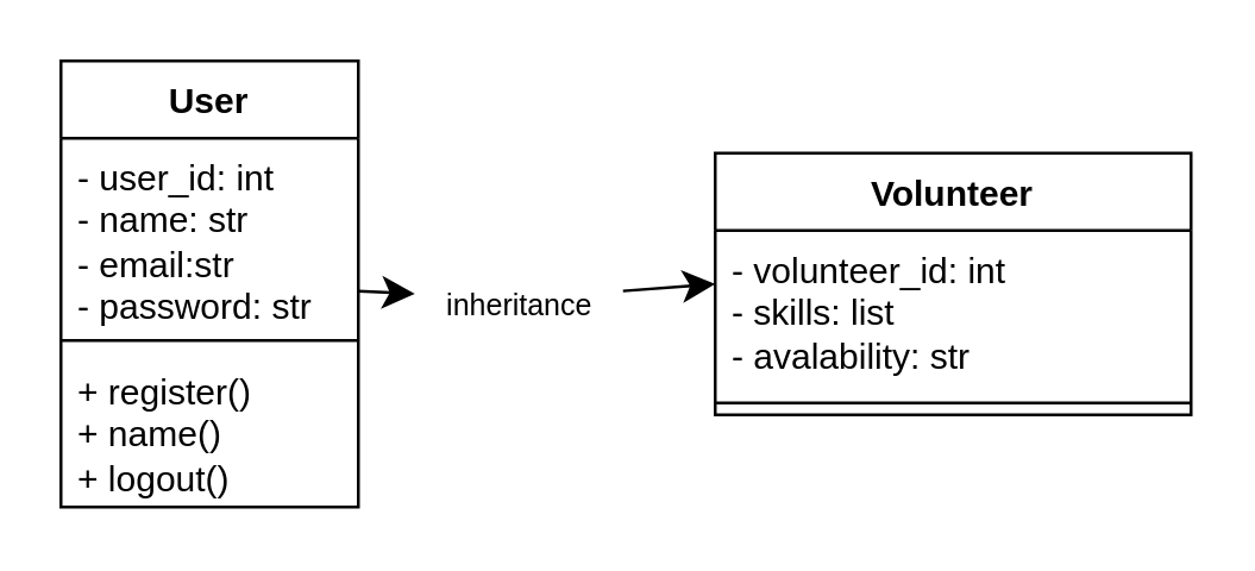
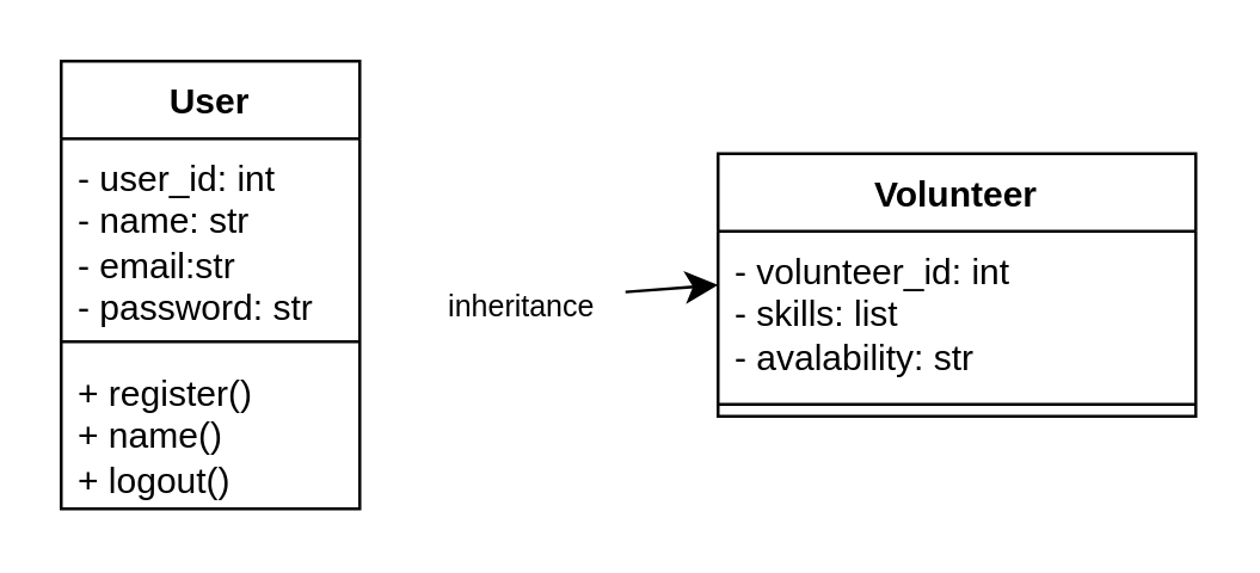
- <mxCell id="10" value="" style="edgeStyle=none;curved=1;rounded=0;orthogonalLoop=1;jettySize=auto;html=1;fontSize=12;startSize=8;endSize=8;" edge="1" parent="1" source="3" target="11"><mxGeometry relative="1" as="geometry"><mxPoint x="240" y="95" as="targetPoint" /><mxPoint x="120" y="95" as="sourcePoint" /></mxGeometry></mxCell>
